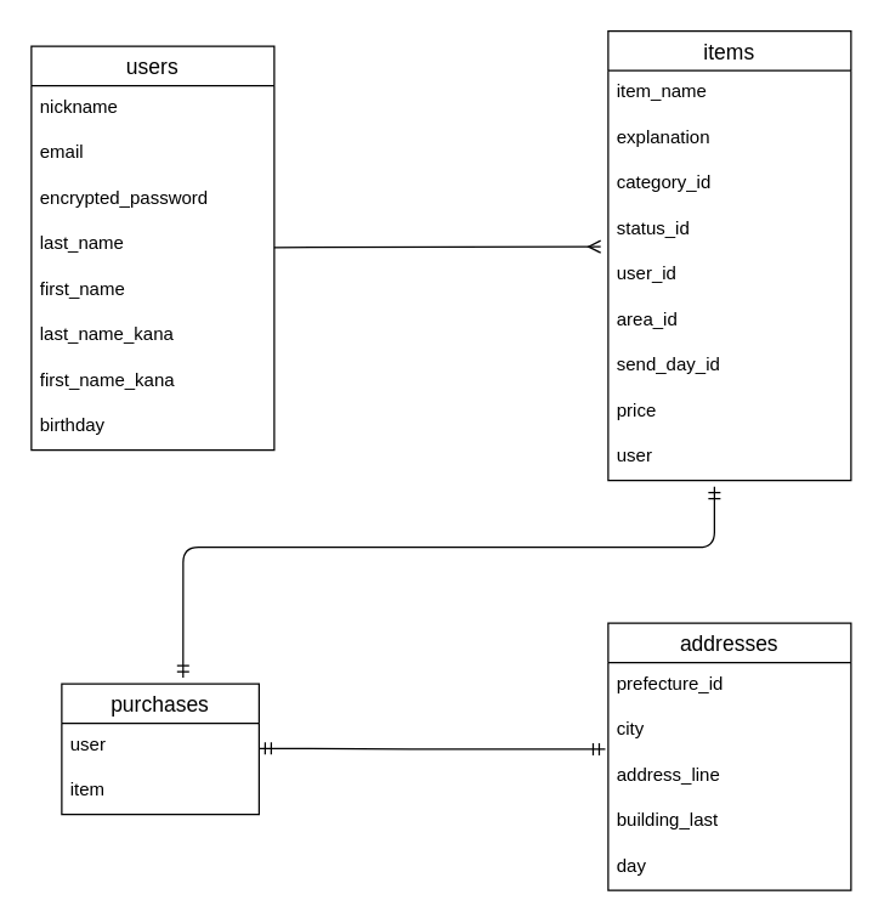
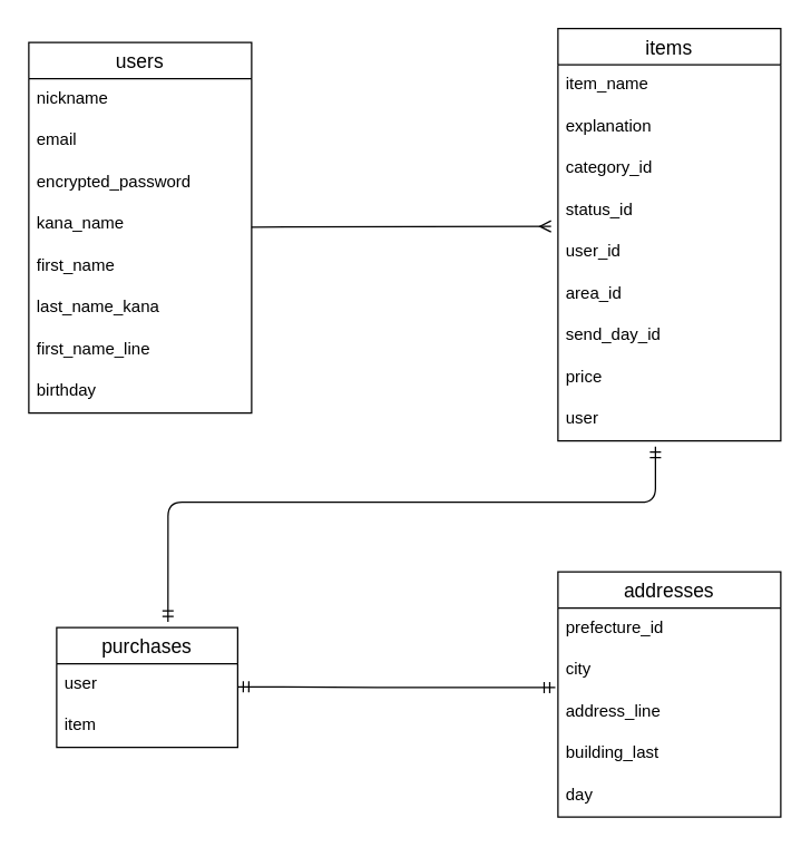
- <mxCell id="6" value="last_name" style="text;strokeColor=none;fillColor=none;spacingLeft=4;spacingRight=4;overflow=hidden;rotatable=0;points=[[0,0.5],[1,0.5]];portConstraint=eastwest;fontSize=12;" vertex="1" parent="2"><mxGeometry y="116" width="160" height="30" as="geometry" /></mxCell>
+ <mxCell id="6" value="kana_name" style="text;strokeColor=none;fillColor=none;spacingLeft=4;spacingRight=4;overflow=hidden;rotatable=0;points=[[0,0.5],[1,0.5]];portConstraint=eastwest;fontSize=12;" vertex="1" parent="2"><mxGeometry y="116" width="160" height="30" as="geometry" /></mxCell>
- <mxCell id="9" value="first_name_kana" style="text;strokeColor=none;fillColor=none;spacingLeft=4;spacingRight=4;overflow=hidden;rotatable=0;points=[[0,0.5],[1,0.5]];portConstraint=eastwest;fontSize=12;" vertex="1" parent="2"><mxGeometry y="206" width="160" height="30" as="geometry" /></mxCell>
+ <mxCell id="9" value="first_name_line" style="text;strokeColor=none;fillColor=none;spacingLeft=4;spacingRight=4;overflow=hidden;rotatable=0;points=[[0,0.5],[1,0.5]];portConstraint=eastwest;fontSize=12;" vertex="1" parent="2"><mxGeometry y="206" width="160" height="30" as="geometry" /></mxCell>
